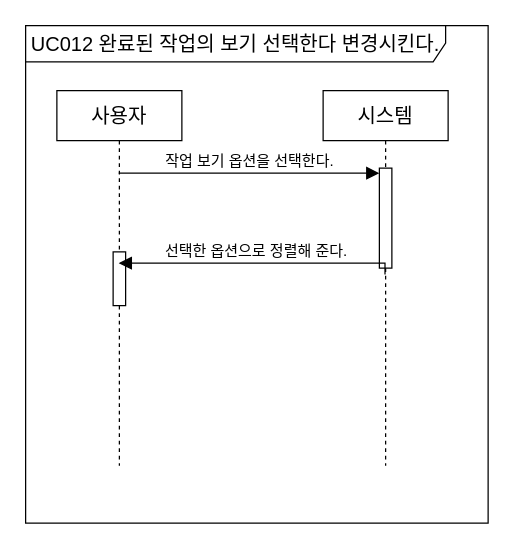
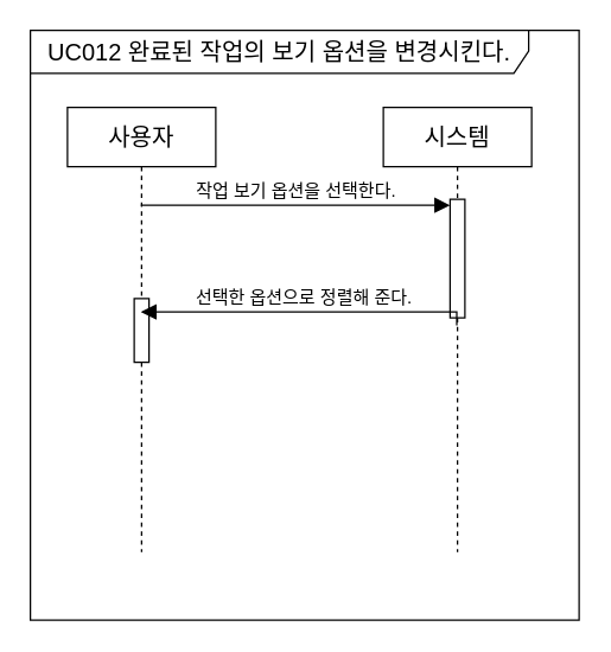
- <mxCell id="8" value="UC012 완료된 작업의 보기 선택한다 변경시킨다." style="shape=umlFrame;whiteSpace=wrap;html=1;pointerEvents=0;fontSize=16;width=336;height=29;" vertex="1" parent="1"><mxGeometry x="20" y="20" width="370" height="398" as="geometry" /></mxCell>
+ <mxCell id="8" value="UC012 완료된 작업의 보기 옵션을 변경시킨다." style="shape=umlFrame;whiteSpace=wrap;html=1;pointerEvents=0;fontSize=16;width=336;height=29;" vertex="1" parent="1"><mxGeometry x="20" y="20" width="370" height="398" as="geometry" /></mxCell>
